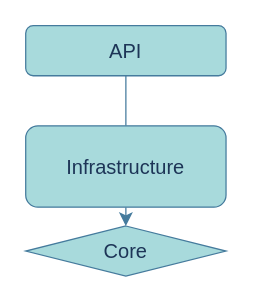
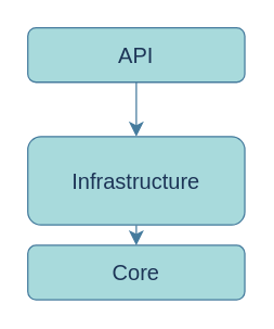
- <mxCell id="2" style="edgeStyle=none;curved=1;rounded=1;orthogonalLoop=1;jettySize=auto;html=1;strokeColor=#457B9D;fontSize=12;fontColor=#1D3557;startSize=8;endSize=8;fillColor=#A8DADC;endArrow=none;" edge="1" parent="1" source="3" target="5"><mxGeometry relative="1" as="geometry" /></mxCell>
+ <mxCell id="2" style="edgeStyle=none;curved=1;rounded=1;orthogonalLoop=1;jettySize=auto;html=1;strokeColor=#457B9D;fontSize=12;fontColor=#1D3557;startSize=8;endSize=8;fillColor=#A8DADC;" edge="1" parent="1" source="3" target="5"><mxGeometry relative="1" as="geometry" /></mxCell>
- <mxCell id="6" value="Core" style="rhombus;whiteSpace=wrap;html=1;strokeColor=#457B9D;fontSize=16;fontColor=#1D3557;fillColor=#A8DADC;" vertex="1" parent="1"><mxGeometry x="20" y="180" width="160" height="40" as="geometry" /></mxCell>
+ <mxCell id="6" value="Core" style="whiteSpace=wrap;html=1;rounded=1;strokeColor=#457B9D;fontSize=16;fontColor=#1D3557;fillColor=#A8DADC;" vertex="1" parent="1"><mxGeometry x="20" y="180" width="160" height="40" as="geometry" /></mxCell>
